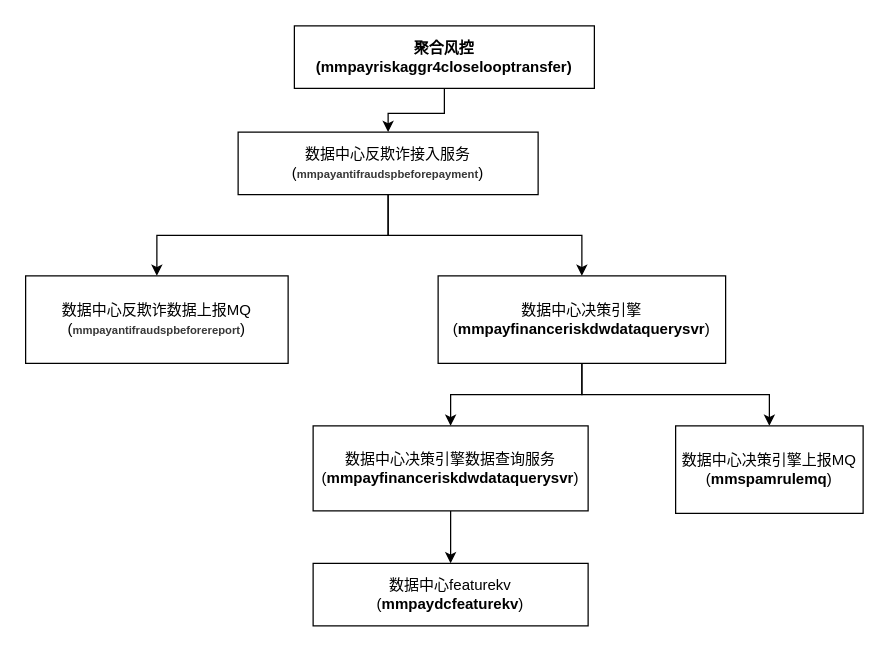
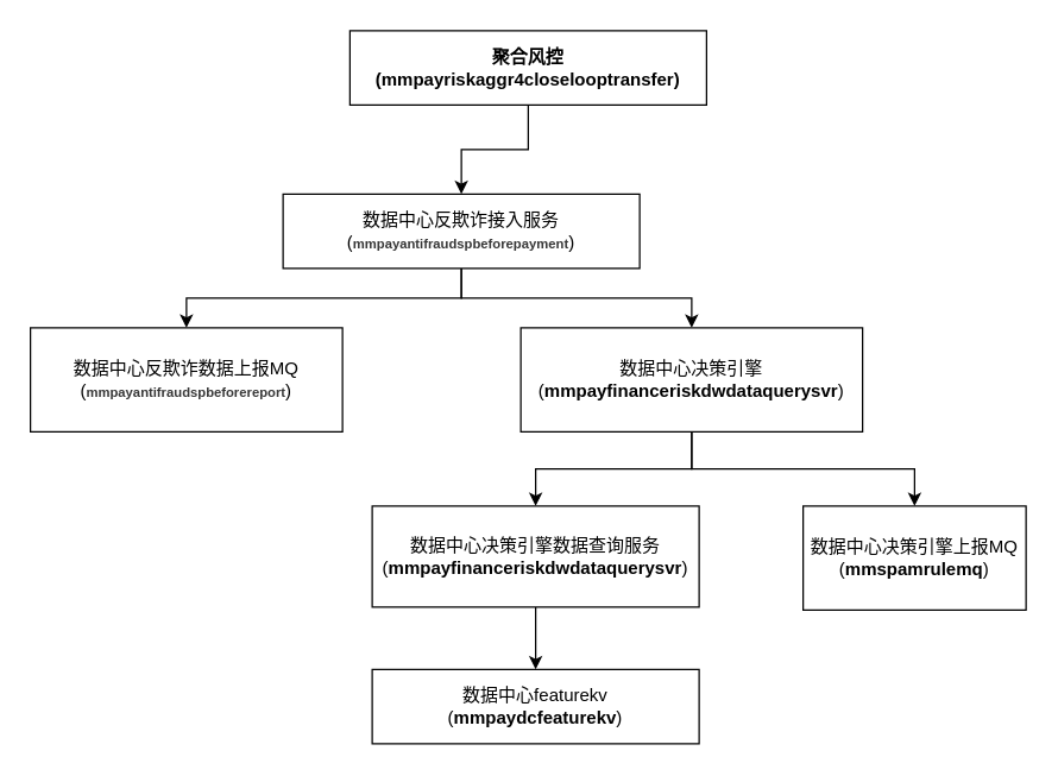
- <mxCell id="6" value="数据中心反欺诈接入服务&lt;br&gt;(&lt;span style=&quot;color: rgb(55 , 55 , 55) ; font-weight: 700 ; background-color: rgb(255 , 255 , 255)&quot;&gt;&lt;font style=&quot;font-size: 9px&quot;&gt;mmpayantifraudspbeforepayment&lt;/font&gt;&lt;/span&gt;)" style="rounded=0;whiteSpace=wrap;html=1;" vertex="1" parent="1"><mxGeometry x="190" y="105" width="240" height="50" as="geometry" /></mxCell>
+ <mxCell id="6" value="数据中心反欺诈接入服务&lt;br&gt;(&lt;span style=&quot;color: rgb(55 , 55 , 55) ; font-weight: 700 ; background-color: rgb(255 , 255 , 255)&quot;&gt;&lt;font style=&quot;font-size: 9px&quot;&gt;mmpayantifraudspbeforepayment&lt;/font&gt;&lt;/span&gt;)" style="rounded=0;whiteSpace=wrap;html=1;" vertex="1" parent="1"><mxGeometry x="190" y="130" width="240" height="50" as="geometry" /></mxCell>
